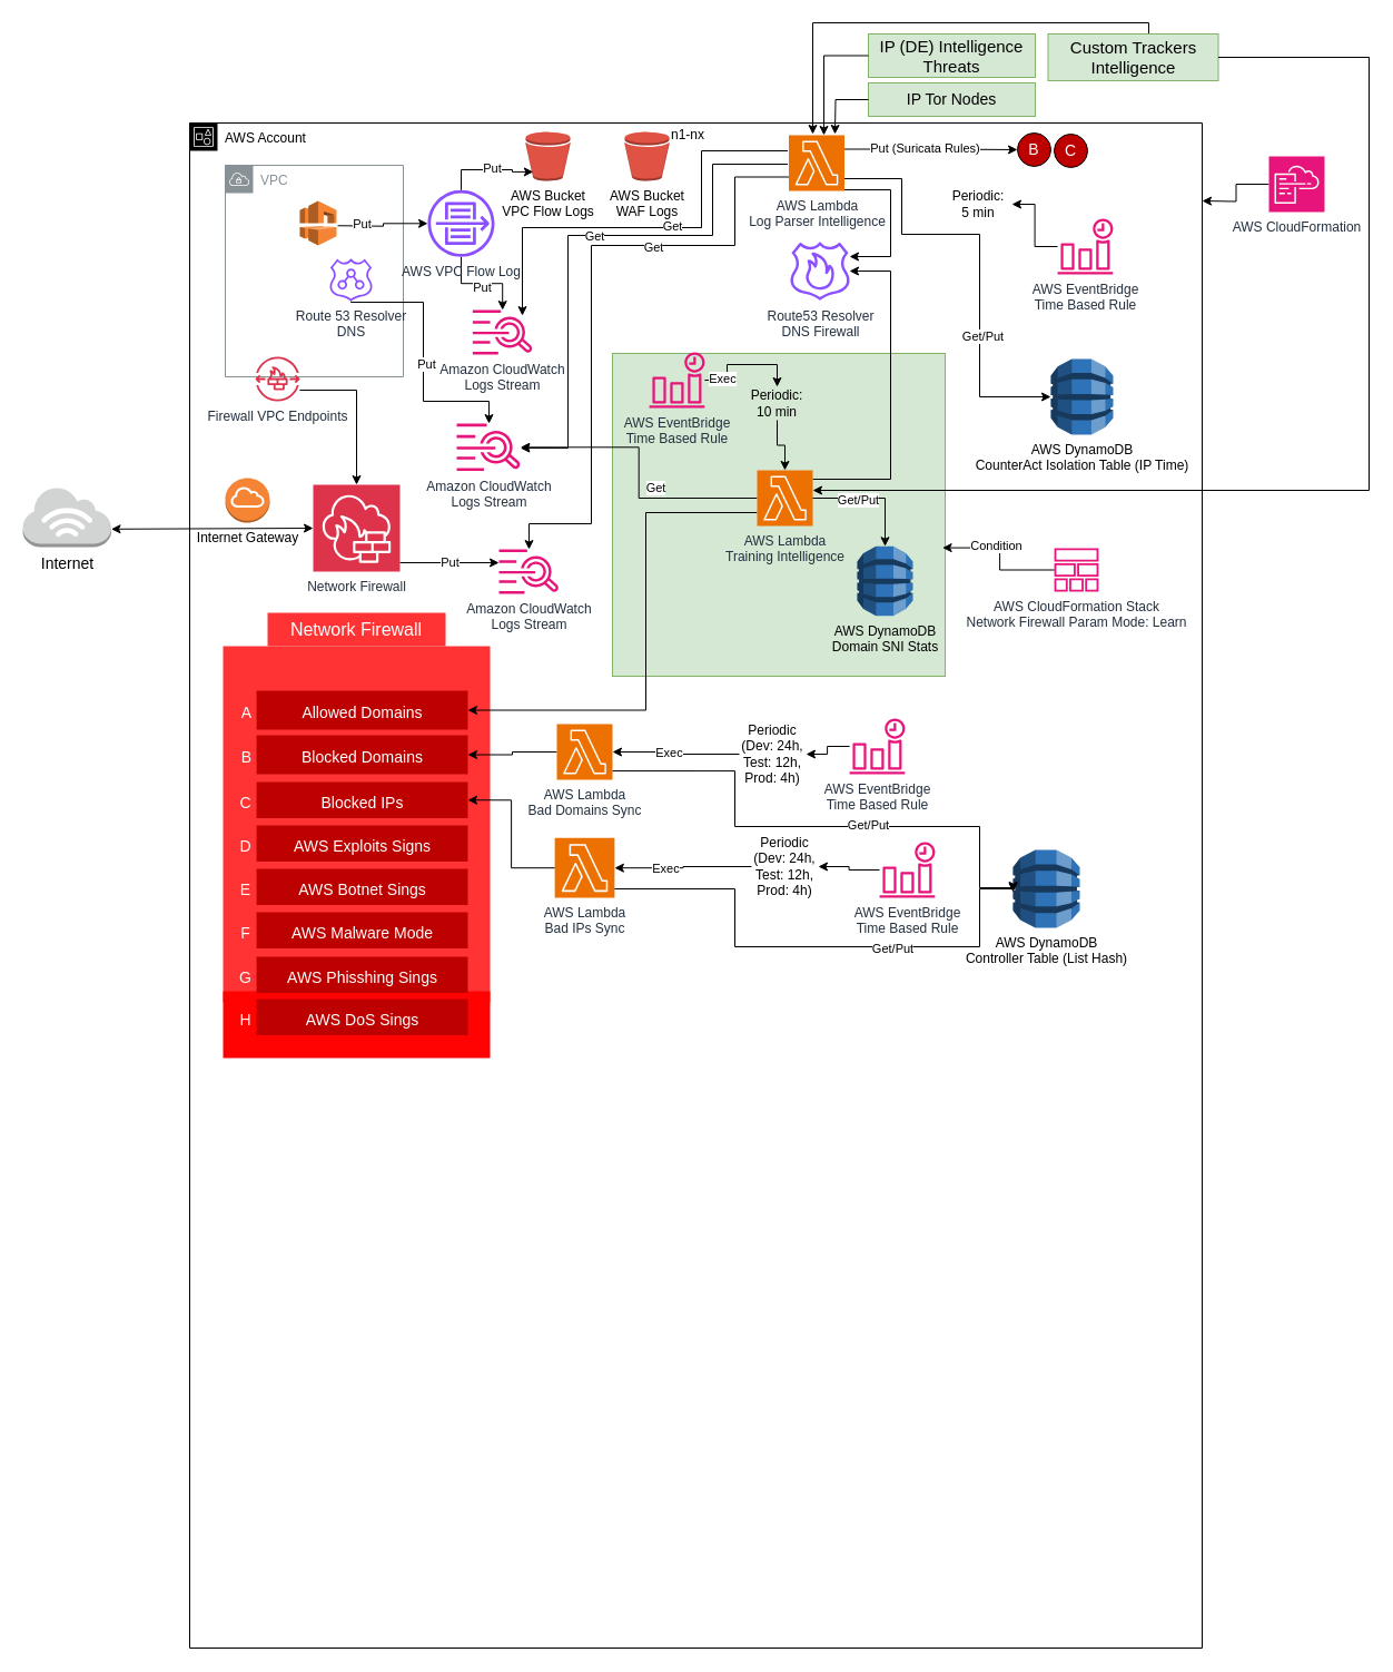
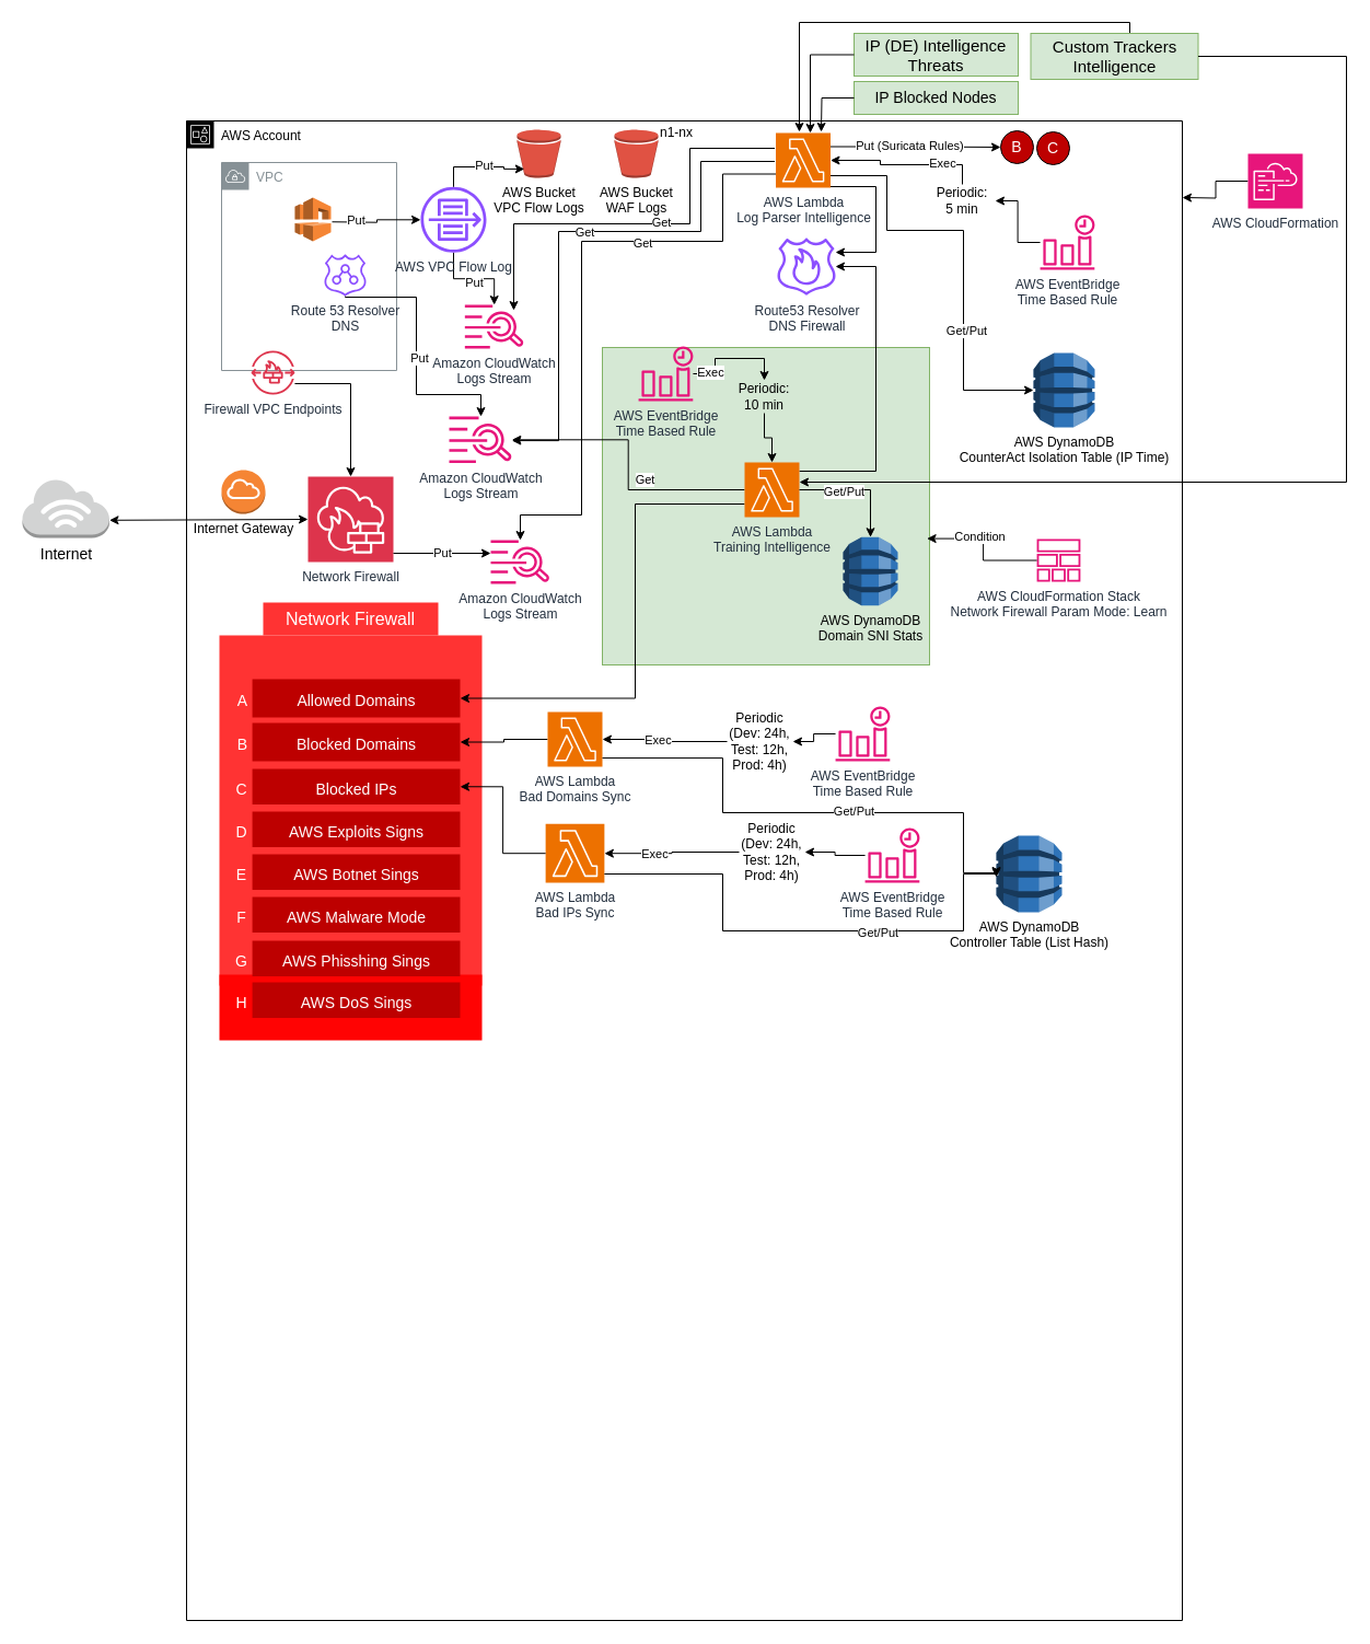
- <mxCell id="104" value="&lt;font style=&quot;font-size: 14px;&quot;&gt;IP Tor Nodes&lt;/font&gt;" style="text;html=1;align=center;verticalAlign=middle;whiteSpace=wrap;rounded=0;fillColor=#d5e8d4;strokeColor=#82b366;" parent="1" vertex="1"><mxGeometry x="780" y="74" width="150" height="30" as="geometry" /></mxCell>
+ <mxCell id="104" value="&lt;font style=&quot;font-size: 14px;&quot;&gt;IP Blocked Nodes&lt;/font&gt;" style="text;html=1;align=center;verticalAlign=middle;whiteSpace=wrap;rounded=0;fillColor=#d5e8d4;strokeColor=#82b366;" parent="1" vertex="1"><mxGeometry x="780" y="74" width="150" height="30" as="geometry" /></mxCell>
+ <mxCell id="128" style="edgeStyle=orthogonalEdgeStyle;rounded=0;orthogonalLoop=1;jettySize=auto;html=1;" parent="1" source="76" target="97" edge="1"><mxGeometry relative="1" as="geometry"><Array as="points"><mxPoint x="879" y="150" /><mxPoint x="804" y="150" /><mxPoint x="804" y="146" /></Array></mxGeometry></mxCell>
+ <mxCell id="129" value="Exec" style="edgeLabel;html=1;align=center;verticalAlign=middle;resizable=0;points=[];" parent="128" vertex="1" connectable="0"><mxGeometry x="-0.476" y="-2" relative="1" as="geometry"><mxPoint as="offset" /></mxGeometry></mxCell>
